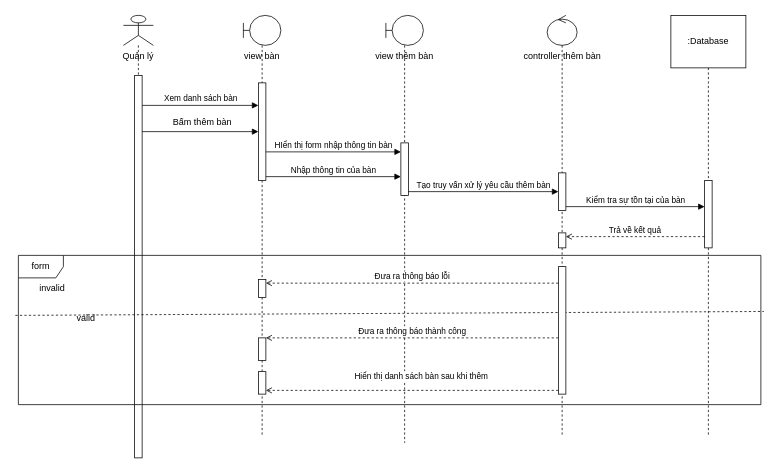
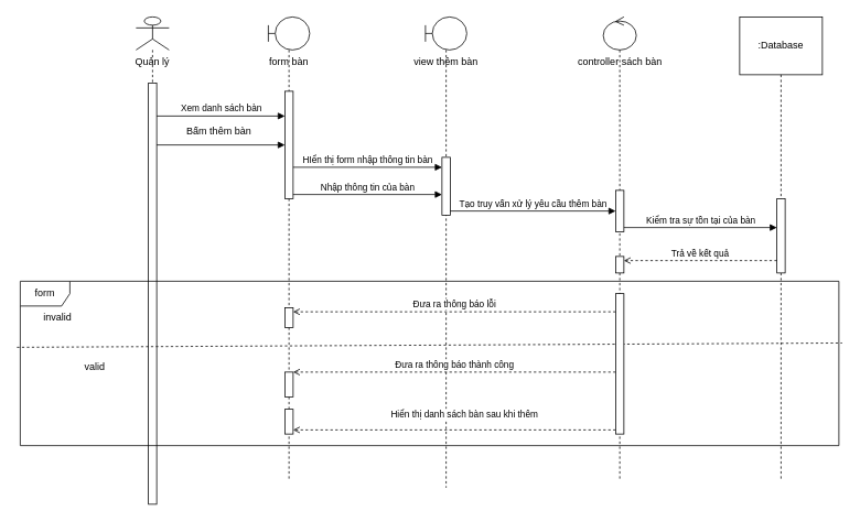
- <mxCell id="7" value="view bàn" style="text;html=1;strokeColor=none;fillColor=none;align=center;verticalAlign=middle;whiteSpace=wrap;rounded=0;" parent="1" vertex="1"><mxGeometry x="304" y="60" width="90" height="30" as="geometry" /></mxCell>
+ <mxCell id="7" value="form bàn" style="text;html=1;strokeColor=none;fillColor=none;align=center;verticalAlign=middle;whiteSpace=wrap;rounded=0;" parent="1" vertex="1"><mxGeometry x="304" y="60" width="90" height="30" as="geometry" /></mxCell>
- <mxCell id="19" value="controller thêm bàn" style="text;html=1;align=center;verticalAlign=middle;resizable=0;points=[];autosize=1;strokeColor=none;fillColor=none;" parent="1" vertex="1"><mxGeometry x="684" y="60" width="130" height="30" as="geometry" /></mxCell>
+ <mxCell id="19" value="controller sách bàn" style="text;html=1;align=center;verticalAlign=middle;resizable=0;points=[];autosize=1;strokeColor=none;fillColor=none;" parent="1" vertex="1"><mxGeometry x="684" y="60" width="130" height="30" as="geometry" /></mxCell>
- <mxCell id="20" value="Bấm thêm bàn" style="text;html=1;align=center;verticalAlign=middle;resizable=0;points=[];autosize=1;strokeColor=none;fillColor=none;" parent="1" vertex="1"><mxGeometry x="219" y="148" width="100" height="30" as="geometry" /></mxCell>
+ <mxCell id="20" value="Bấm thêm bàn" style="text;html=1;align=center;verticalAlign=middle;resizable=0;points=[];autosize=1;strokeColor=none;fillColor=none;" parent="1" vertex="1"><mxGeometry x="214" y="143" width="100" height="30" as="geometry" /></mxCell>
- <mxCell id="28" value="valid" style="text;html=1;align=center;verticalAlign=middle;resizable=0;points=[];autosize=1;strokeColor=none;fillColor=none;" parent="1" vertex="1"><mxGeometry x="89" y="409" width="50" height="30" as="geometry" /></mxCell>
+ <mxCell id="28" value="valid" style="text;html=1;align=center;verticalAlign=middle;resizable=0;points=[];autosize=1;strokeColor=none;fillColor=none;" parent="1" vertex="1"><mxGeometry x="89" y="429" width="50" height="30" as="geometry" /></mxCell>
